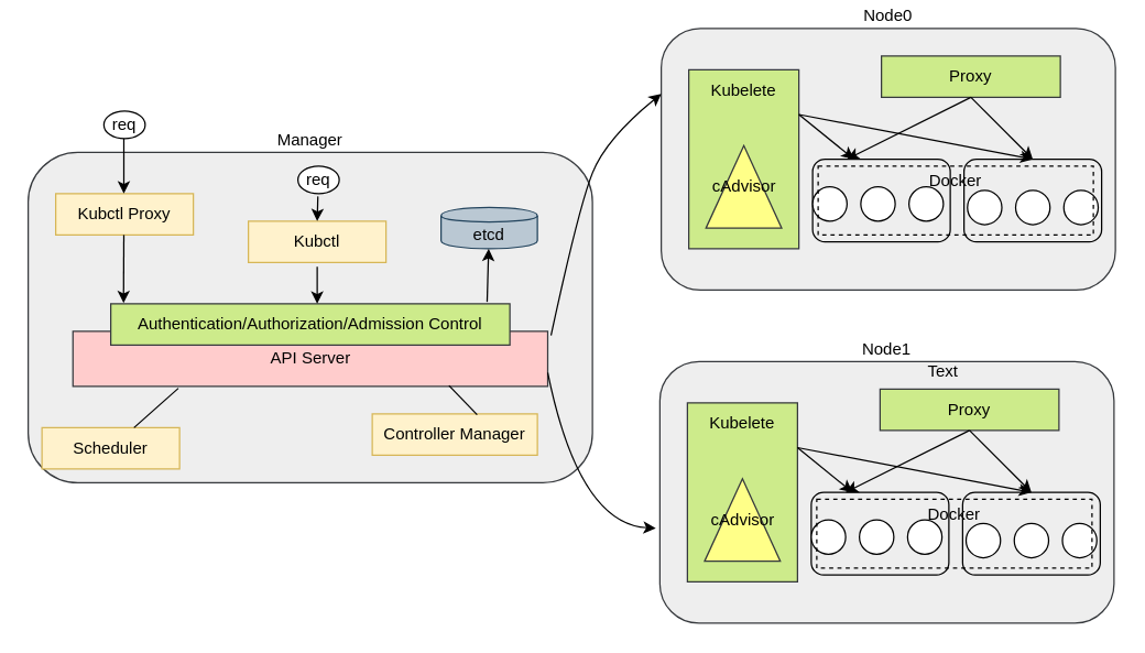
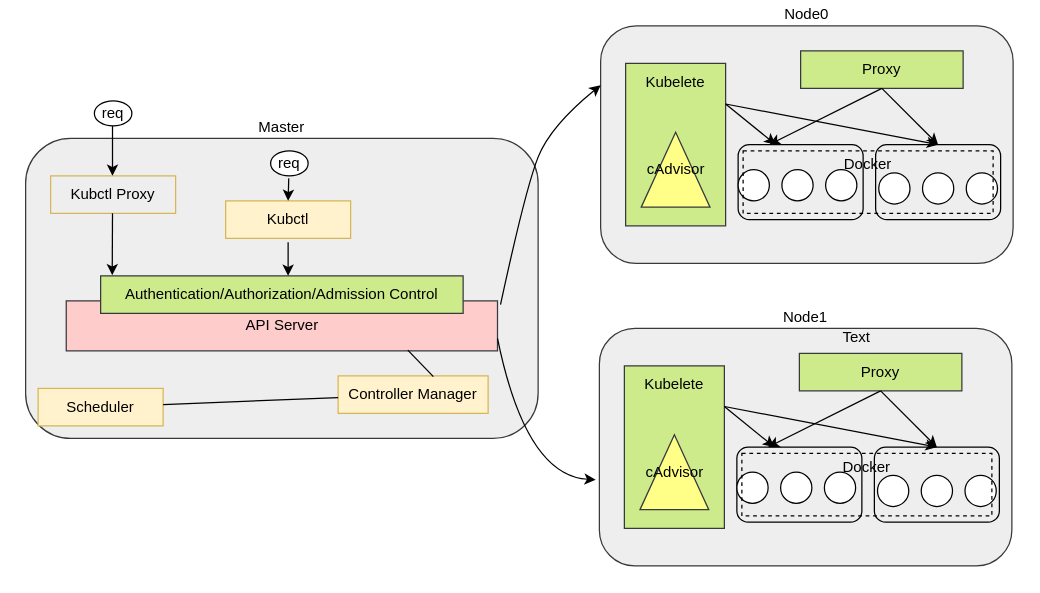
- <mxCell id="2" value="Manager" style="rounded=1;whiteSpace=wrap;html=1;labelPosition=center;verticalLabelPosition=top;align=center;verticalAlign=bottom;fillColor=#eeeeee;strokeColor=#36393d;" vertex="1" parent="1"><mxGeometry x="20" y="110" width="410" height="240" as="geometry" /></mxCell>
+ <mxCell id="2" value="Master" style="rounded=1;whiteSpace=wrap;html=1;labelPosition=center;verticalLabelPosition=top;align=center;verticalAlign=bottom;fillColor=#eeeeee;strokeColor=#36393d;" vertex="1" parent="1"><mxGeometry x="20" y="110" width="410" height="240" as="geometry" /></mxCell>
- <mxCell id="4" value="Kubctl Proxy" style="rounded=0;whiteSpace=wrap;html=1;fillColor=#fff2cc;strokeColor=#d6b656;" vertex="1" parent="1"><mxGeometry x="40" y="140" width="100" height="30" as="geometry" /></mxCell>
+ <mxCell id="4" value="Kubctl Proxy" style="rounded=0;whiteSpace=wrap;html=1;fillColor=#eeeeee;strokeColor=#d6b656;" vertex="1" parent="1"><mxGeometry x="40" y="140" width="100" height="30" as="geometry" /></mxCell>
- <mxCell id="6" value="etcd" style="shape=cylinder;whiteSpace=wrap;html=1;boundedLbl=1;backgroundOutline=1;fillColor=#bac8d3;strokeColor=#23445d;" vertex="1" parent="1"><mxGeometry x="320" y="150" width="70" height="30" as="geometry" /></mxCell>
- <mxCell id="15" value="" style="endArrow=classic;html=1;exitX=0.943;exitY=-0.047;exitDx=0;exitDy=0;exitPerimeter=0;" edge="1" parent="1" source="10" target="6"><mxGeometry width="50" height="50" relative="1" as="geometry"><mxPoint x="350" y="193" as="sourcePoint" /><mxPoint x="350" y="220" as="targetPoint" /></mxGeometry></mxCell>
- <mxCell id="16" value="" style="endArrow=none;html=1;entryX=0.222;entryY=1.035;entryDx=0;entryDy=0;entryPerimeter=0;" edge="1" parent="1" source="11" target="7"><mxGeometry width="50" height="50" relative="1" as="geometry"><mxPoint x="60" y="530" as="sourcePoint" /><mxPoint x="110" y="480" as="targetPoint" /></mxGeometry></mxCell>
+ <mxCell id="16" value="" style="endArrow=none;html=1;" edge="1" parent="1" source="11" target="12"><mxGeometry width="50" height="50" relative="1" as="geometry"><mxPoint x="60" y="530" as="sourcePoint" /><mxPoint x="110" y="480" as="targetPoint" /></mxGeometry></mxCell>
